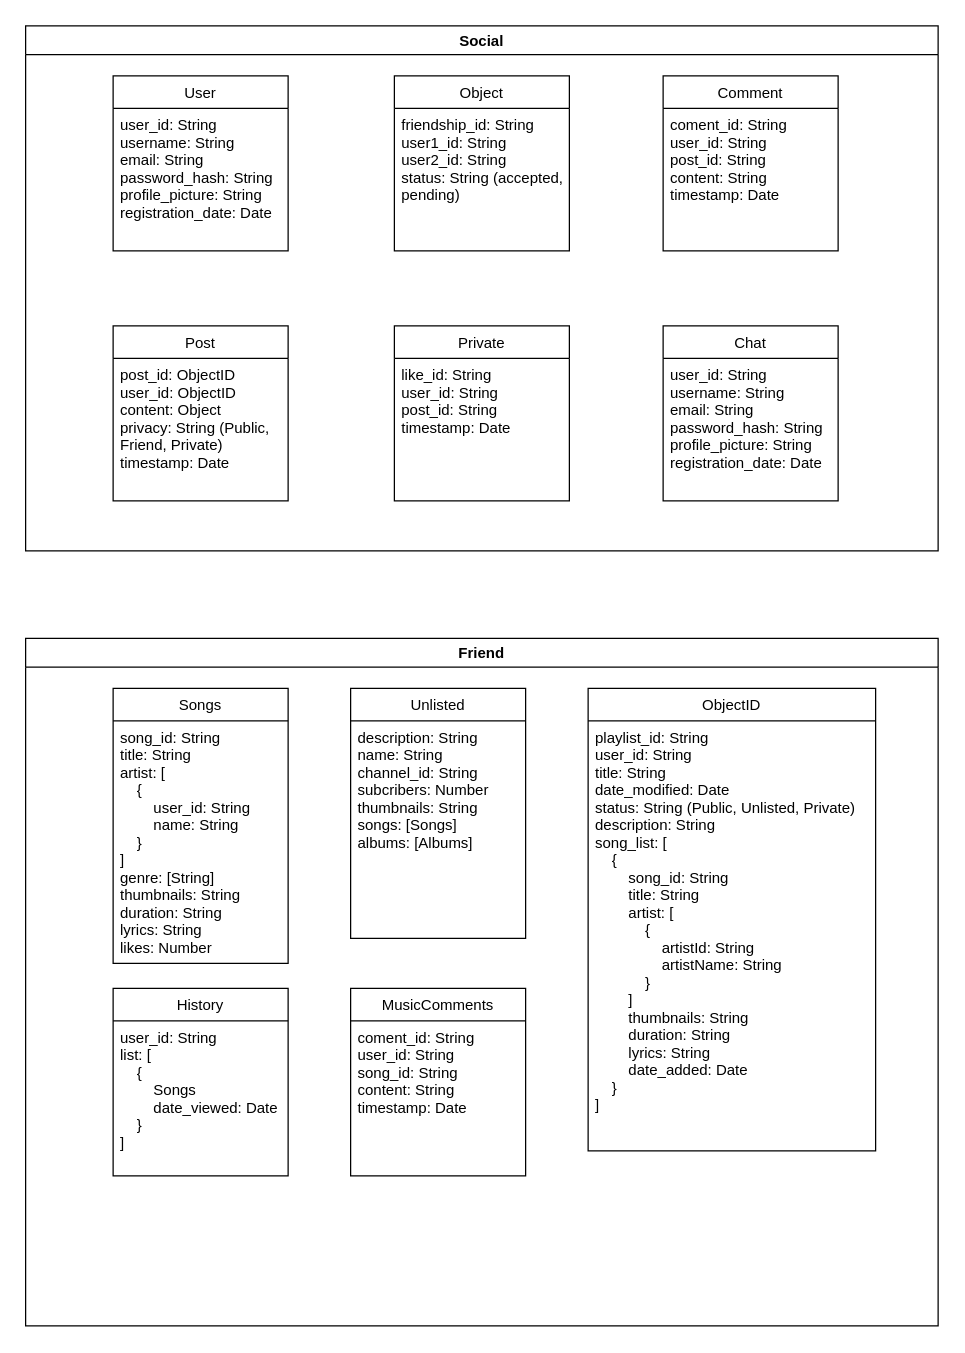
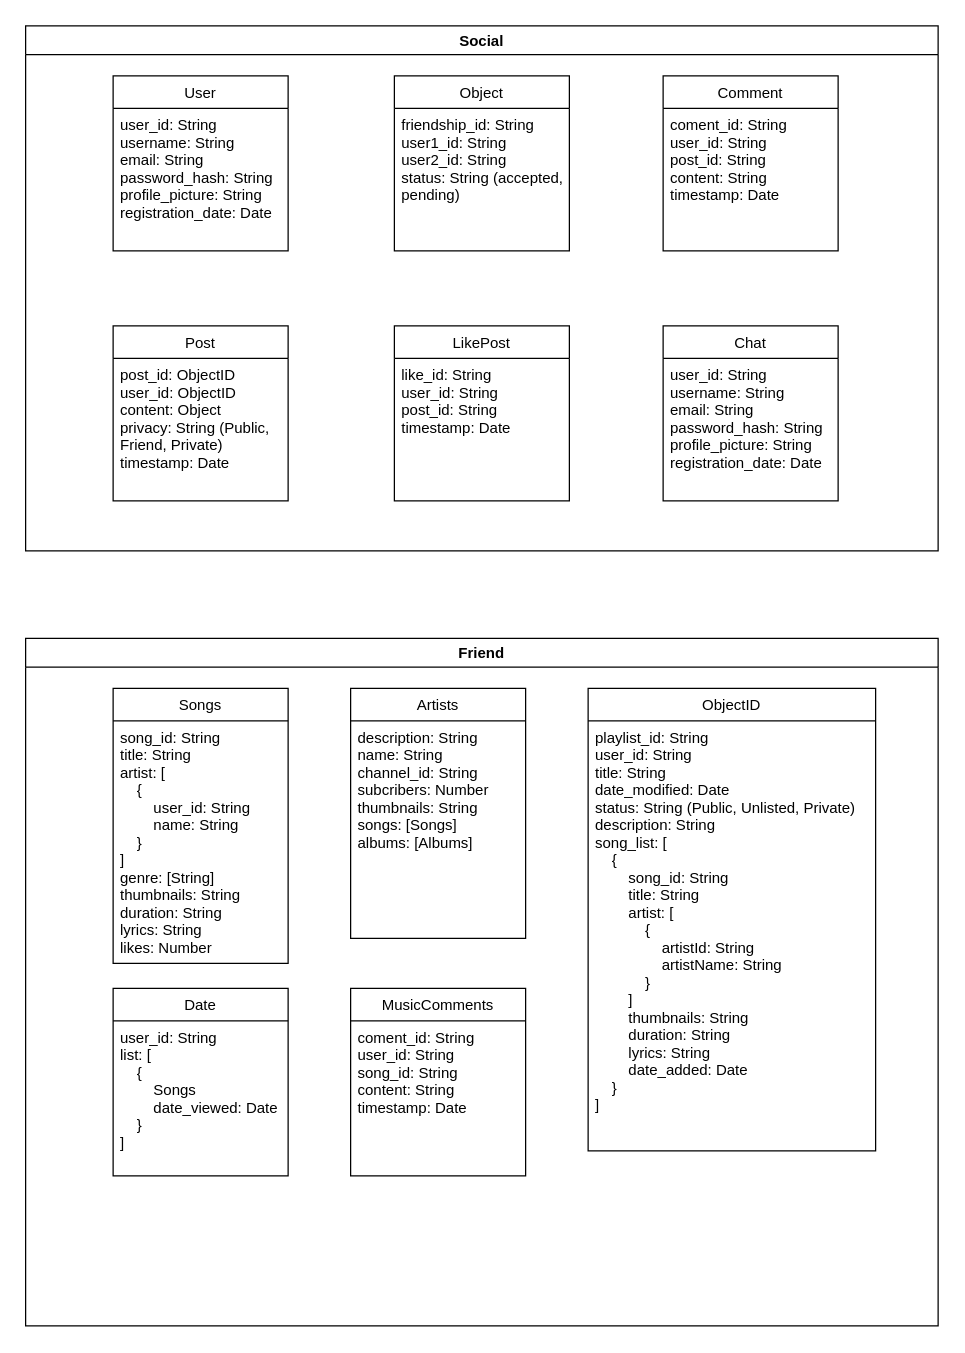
- <mxCell id="9" value="Private" style="swimlane;fontStyle=0;childLayout=stackLayout;horizontal=1;startSize=26;fillColor=none;horizontalStack=0;resizeParent=1;resizeParentMax=0;resizeLast=0;collapsible=1;marginBottom=0;swimlaneLine=1;resizeHeight=1;resizeWidth=1;" parent="2" vertex="1"><mxGeometry x="295" y="240" width="140" height="140" as="geometry"><mxRectangle x="300" y="270" width="60" height="26" as="alternateBounds" /></mxGeometry></mxCell>
+ <mxCell id="9" value="LikePost" style="swimlane;fontStyle=0;childLayout=stackLayout;horizontal=1;startSize=26;fillColor=none;horizontalStack=0;resizeParent=1;resizeParentMax=0;resizeLast=0;collapsible=1;marginBottom=0;swimlaneLine=1;resizeHeight=1;resizeWidth=1;" parent="2" vertex="1"><mxGeometry x="295" y="240" width="140" height="140" as="geometry"><mxRectangle x="300" y="270" width="60" height="26" as="alternateBounds" /></mxGeometry></mxCell>
- <mxCell id="18" value="Unlisted" style="swimlane;fontStyle=0;childLayout=stackLayout;horizontal=1;startSize=26;fillColor=none;horizontalStack=0;resizeParent=1;resizeParentMax=0;resizeLast=0;collapsible=1;marginBottom=0;swimlaneLine=1;resizeHeight=1;resizeWidth=1;" parent="15" vertex="1"><mxGeometry x="260" y="40" width="140" height="200" as="geometry"><mxRectangle x="300" y="270" width="60" height="26" as="alternateBounds" /></mxGeometry></mxCell>
+ <mxCell id="18" value="Artists" style="swimlane;fontStyle=0;childLayout=stackLayout;horizontal=1;startSize=26;fillColor=none;horizontalStack=0;resizeParent=1;resizeParentMax=0;resizeLast=0;collapsible=1;marginBottom=0;swimlaneLine=1;resizeHeight=1;resizeWidth=1;" parent="15" vertex="1"><mxGeometry x="260" y="40" width="140" height="200" as="geometry"><mxRectangle x="300" y="270" width="60" height="26" as="alternateBounds" /></mxGeometry></mxCell>
- <mxCell id="22" value="History" style="swimlane;fontStyle=0;childLayout=stackLayout;horizontal=1;startSize=26;fillColor=none;horizontalStack=0;resizeParent=1;resizeParentMax=0;resizeLast=0;collapsible=1;marginBottom=0;swimlaneLine=1;resizeHeight=1;resizeWidth=1;" parent="15" vertex="1"><mxGeometry x="70" y="280" width="140" height="150" as="geometry"><mxRectangle x="300" y="270" width="60" height="26" as="alternateBounds" /></mxGeometry></mxCell>
+ <mxCell id="22" value="Date" style="swimlane;fontStyle=0;childLayout=stackLayout;horizontal=1;startSize=26;fillColor=none;horizontalStack=0;resizeParent=1;resizeParentMax=0;resizeLast=0;collapsible=1;marginBottom=0;swimlaneLine=1;resizeHeight=1;resizeWidth=1;" parent="15" vertex="1"><mxGeometry x="70" y="280" width="140" height="150" as="geometry"><mxRectangle x="300" y="270" width="60" height="26" as="alternateBounds" /></mxGeometry></mxCell>
